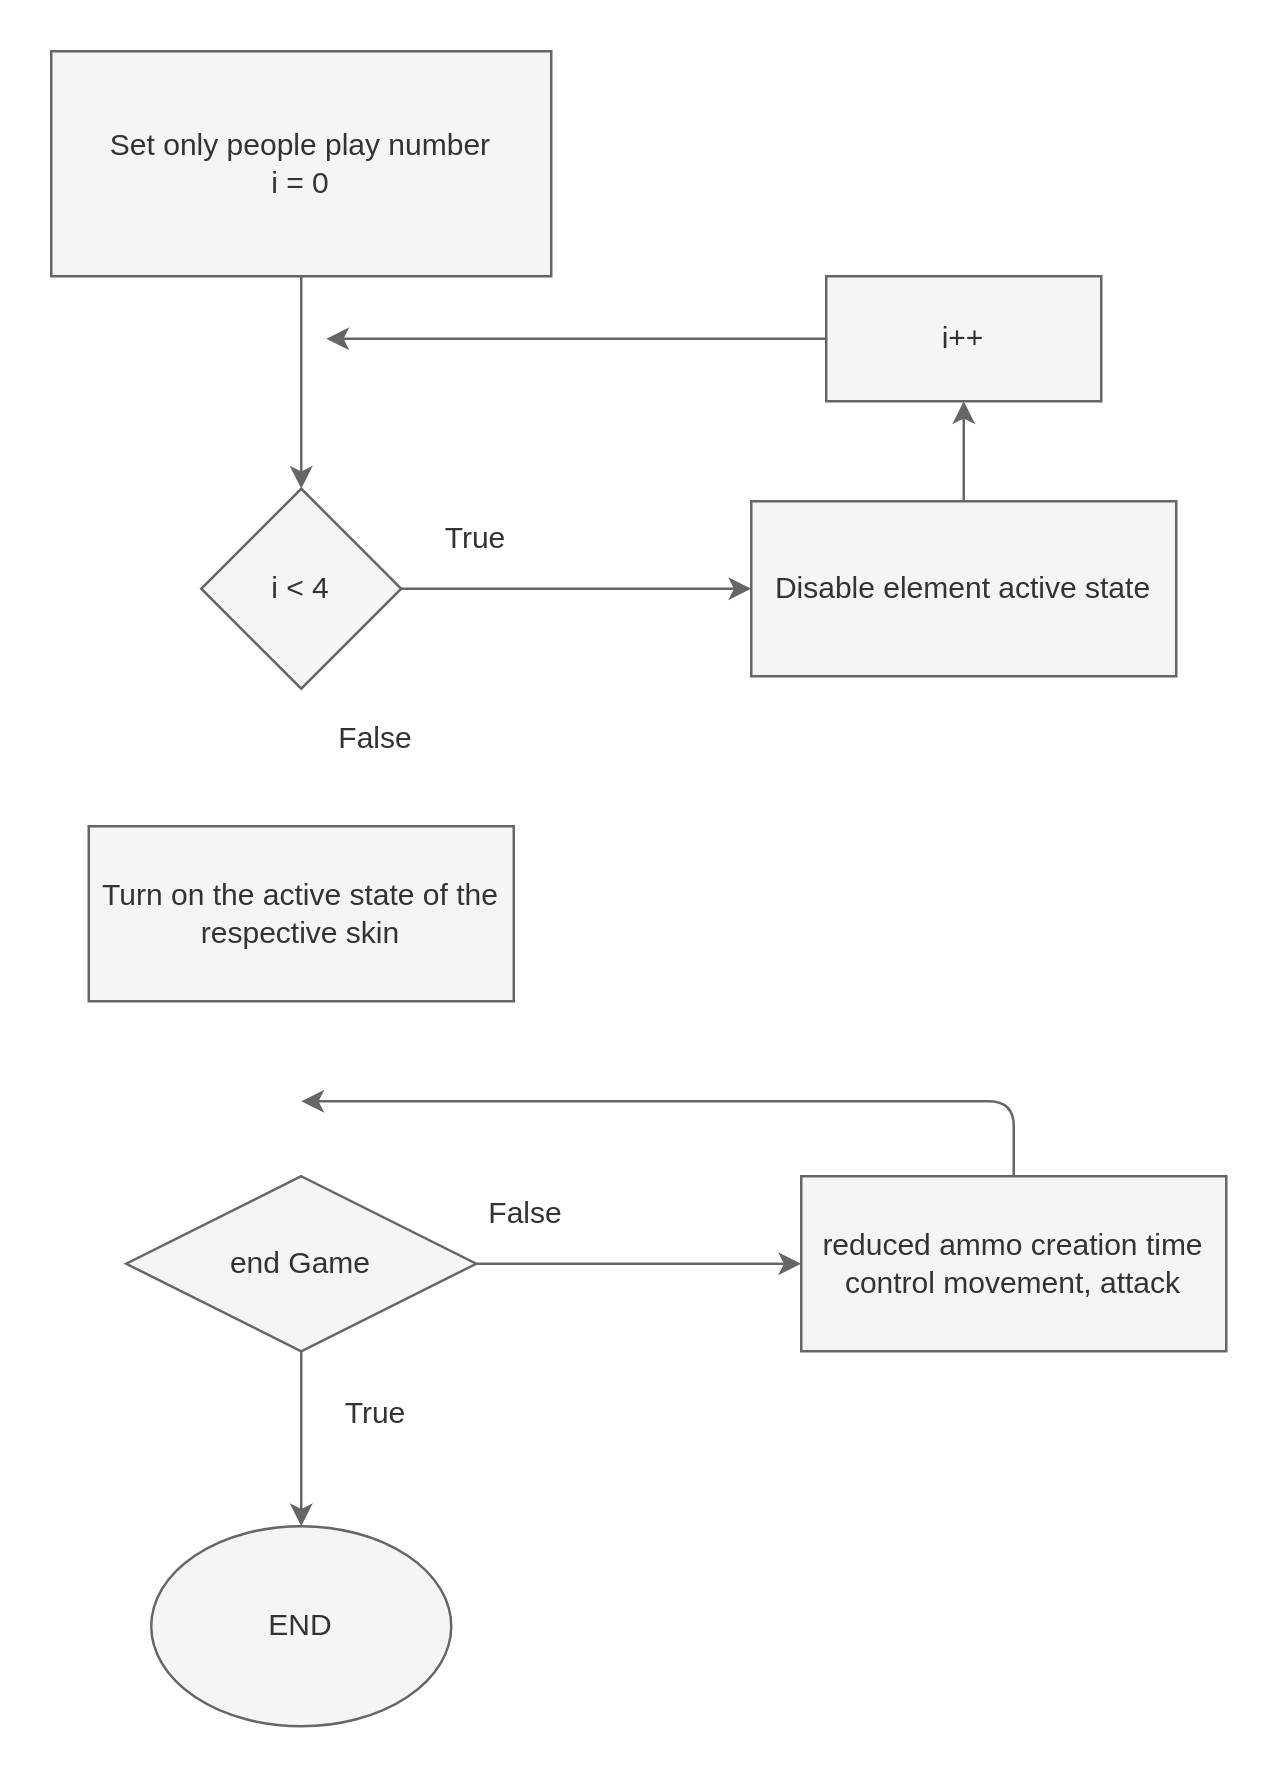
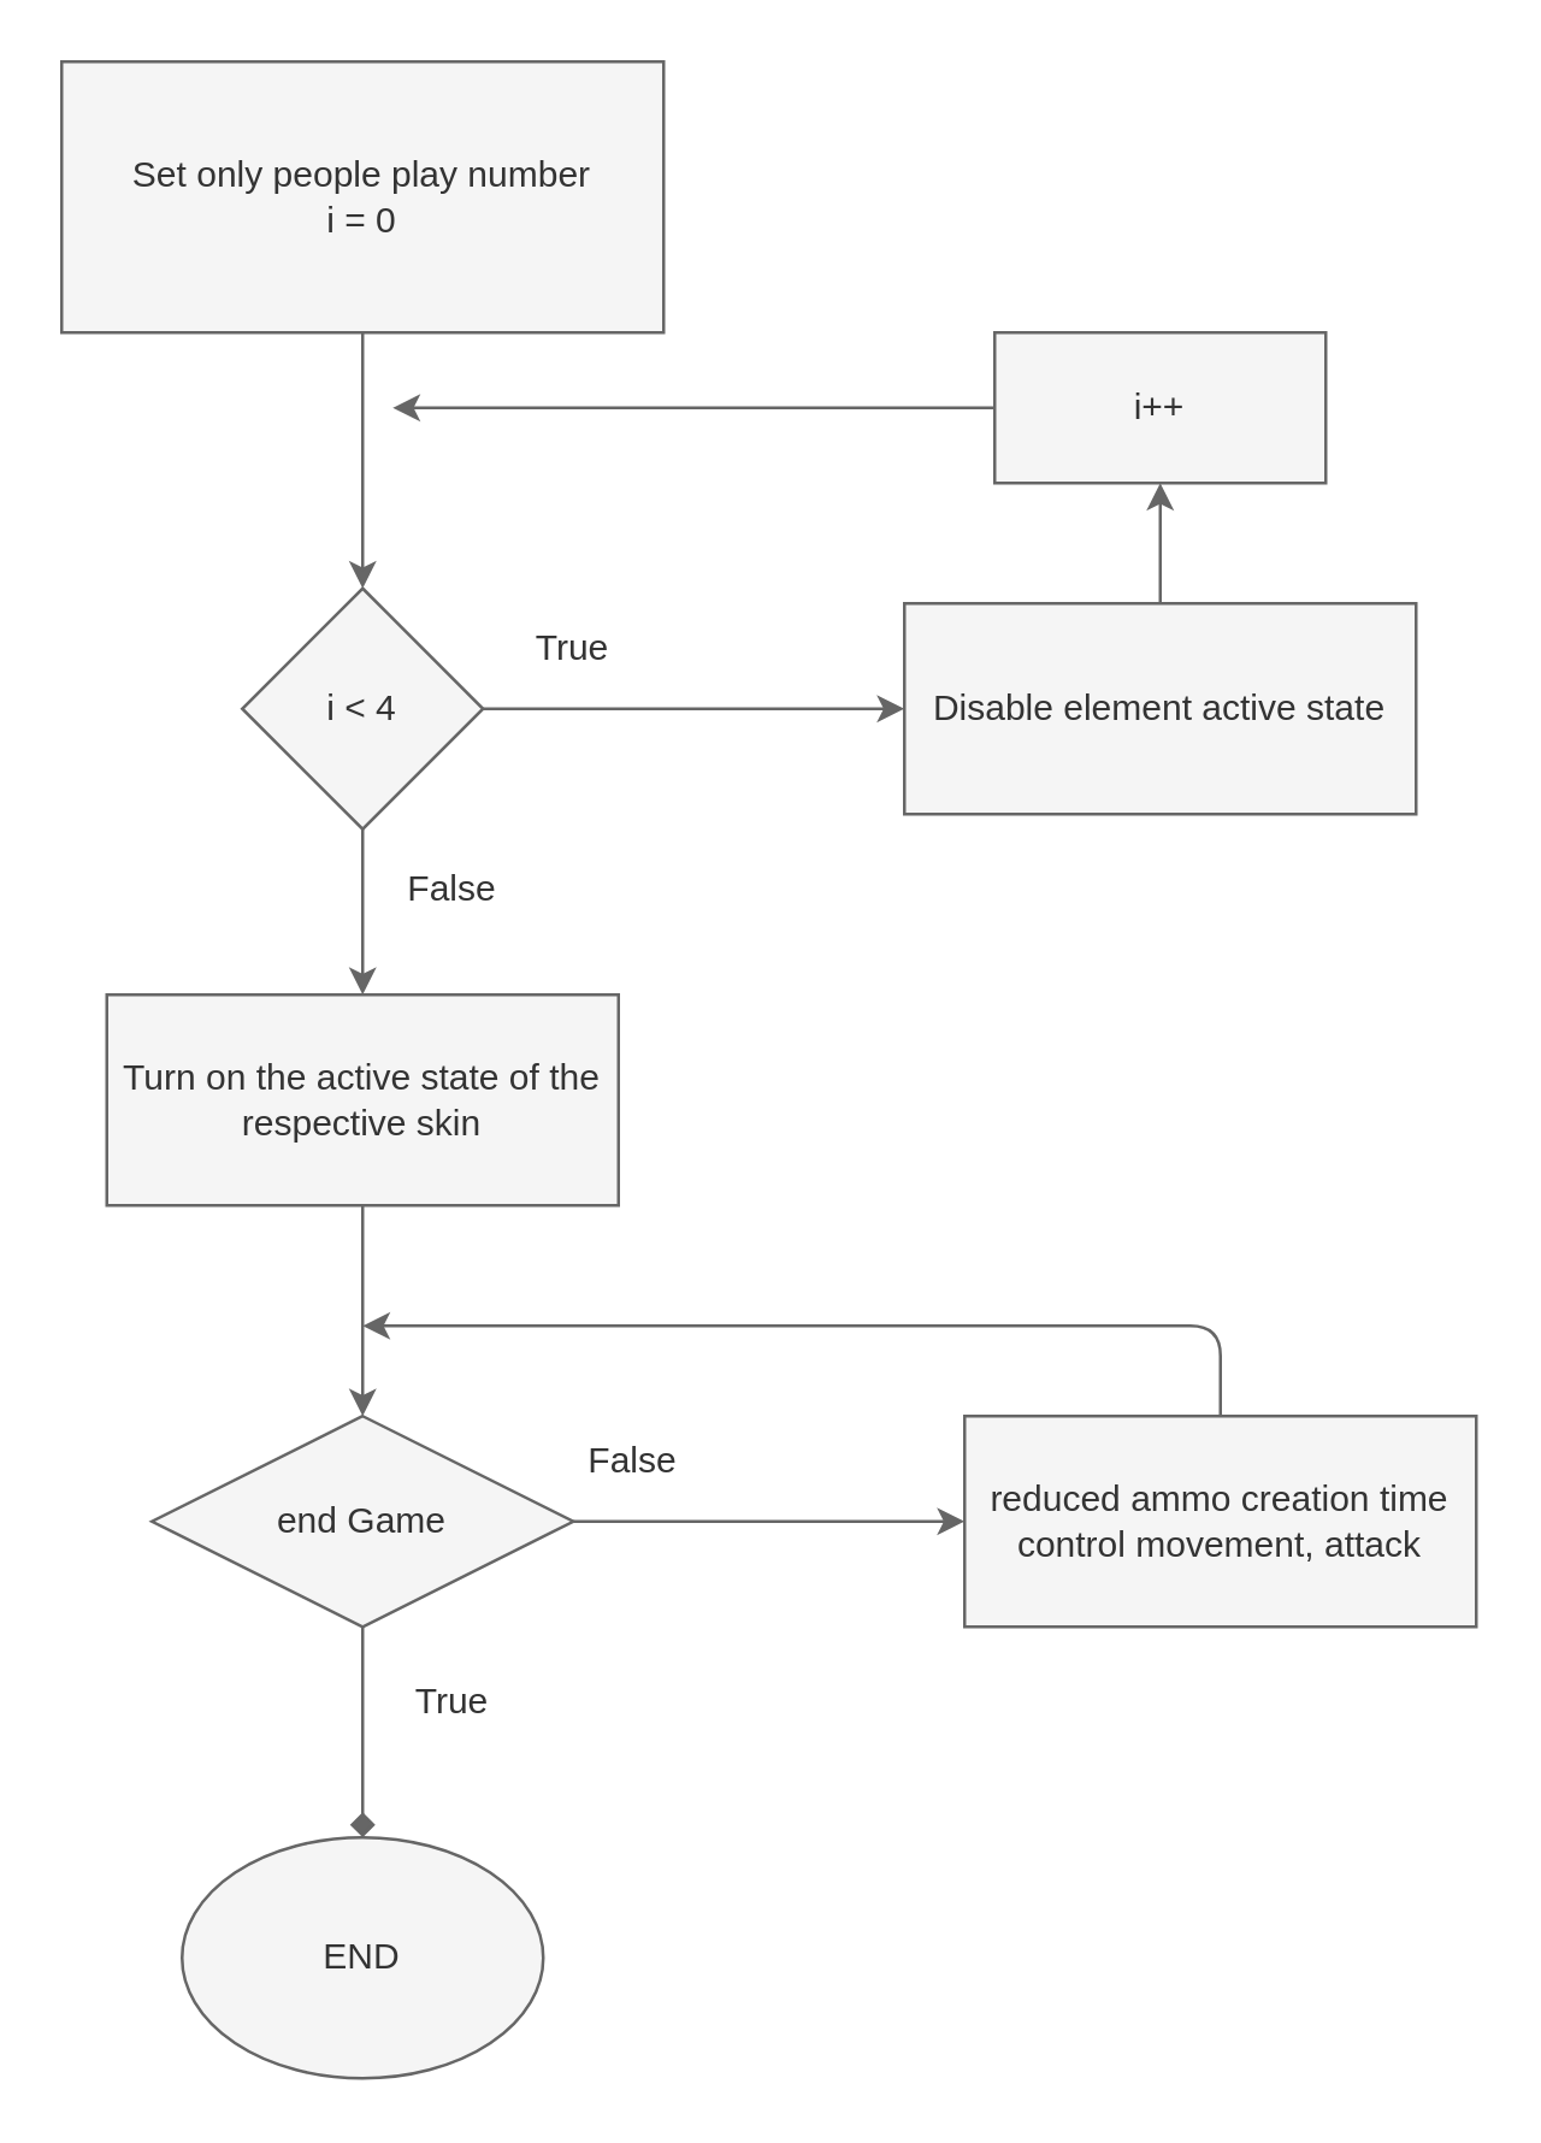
+ <mxCell id="4" style="edgeStyle=none;html=1;entryX=0.5;entryY=0;entryDx=0;entryDy=0;labelBackgroundColor=none;fontColor=#000000;strokeColor=#666666;fillColor=#f5f5f5;labelBorderColor=none;" edge="1" parent="1" source="6" target="12"><mxGeometry relative="1" as="geometry" /></mxCell>
+ <mxCell id="11" style="edgeStyle=none;html=1;labelBackgroundColor=none;fontColor=#000000;strokeColor=#666666;fillColor=#f5f5f5;labelBorderColor=none;" edge="1" parent="1" source="12" target="15"><mxGeometry relative="1" as="geometry" /></mxCell>
- <mxCell id="13" style="edgeStyle=none;html=1;entryX=0.5;entryY=0;entryDx=0;entryDy=0;labelBackgroundColor=none;fontColor=#000000;strokeColor=#666666;fillColor=#f5f5f5;labelBorderColor=none;" edge="1" parent="1" source="15" target="16"><mxGeometry relative="1" as="geometry" /></mxCell>
+ <mxCell id="13" style="edgeStyle=none;html=1;entryX=0.5;entryY=0;entryDx=0;entryDy=0;labelBackgroundColor=none;fontColor=#000000;strokeColor=#666666;fillColor=#f5f5f5;labelBorderColor=none;endArrow=diamond;" edge="1" parent="1" source="15" target="16"><mxGeometry relative="1" as="geometry" /></mxCell>
